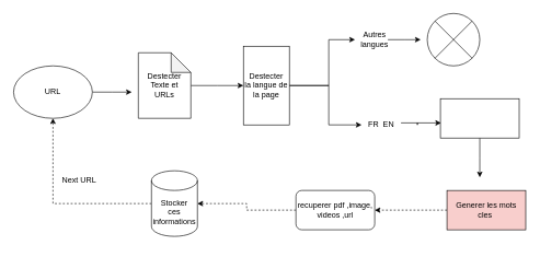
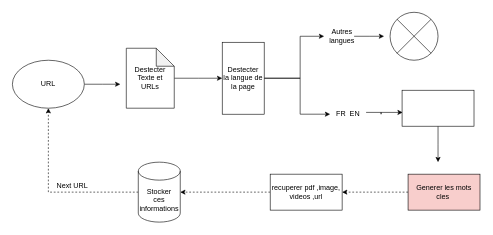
- <mxCell id="22" value="Next URL" style="text;html=1;strokeColor=none;fillColor=none;align=center;verticalAlign=middle;whiteSpace=wrap;rounded=0;" vertex="1" parent="1"><mxGeometry x="90" y="265" width="60" height="20" as="geometry" /></mxCell>
+ <mxCell id="22" value="Next URL" style="text;html=1;strokeColor=none;fillColor=none;align=center;verticalAlign=middle;whiteSpace=wrap;rounded=0;" vertex="1" parent="1"><mxGeometry x="90" y="300" width="60" height="20" as="geometry" /></mxCell>
- <mxCell id="21" value="Stocker&lt;br&gt;ces informations" style="shape=cylinder3;whiteSpace=wrap;html=1;boundedLbl=1;backgroundOutline=1;size=15;" vertex="1" parent="1"><mxGeometry x="230" y="260" width="70" height="100" as="geometry" /></mxCell>
+ <mxCell id="21" value="Stocker&lt;br&gt;ces informations" style="shape=cylinder3;whiteSpace=wrap;html=1;boundedLbl=1;backgroundOutline=1;size=15;" vertex="1" parent="1"><mxGeometry x="230" y="270" width="70" height="100" as="geometry" /></mxCell>
- <mxCell id="19" value="recuperer pdf ,image,&lt;br&gt;videos ,url" style="whiteSpace=wrap;html=1;rounded=1;" vertex="1" parent="1"><mxGeometry x="450" y="290" width="120" height="60" as="geometry" /></mxCell>
+ <mxCell id="19" value="recuperer pdf ,image,&lt;br&gt;videos ,url" style="rounded=0;whiteSpace=wrap;html=1;" vertex="1" parent="1"><mxGeometry x="450" y="290" width="120" height="60" as="geometry" /></mxCell>
